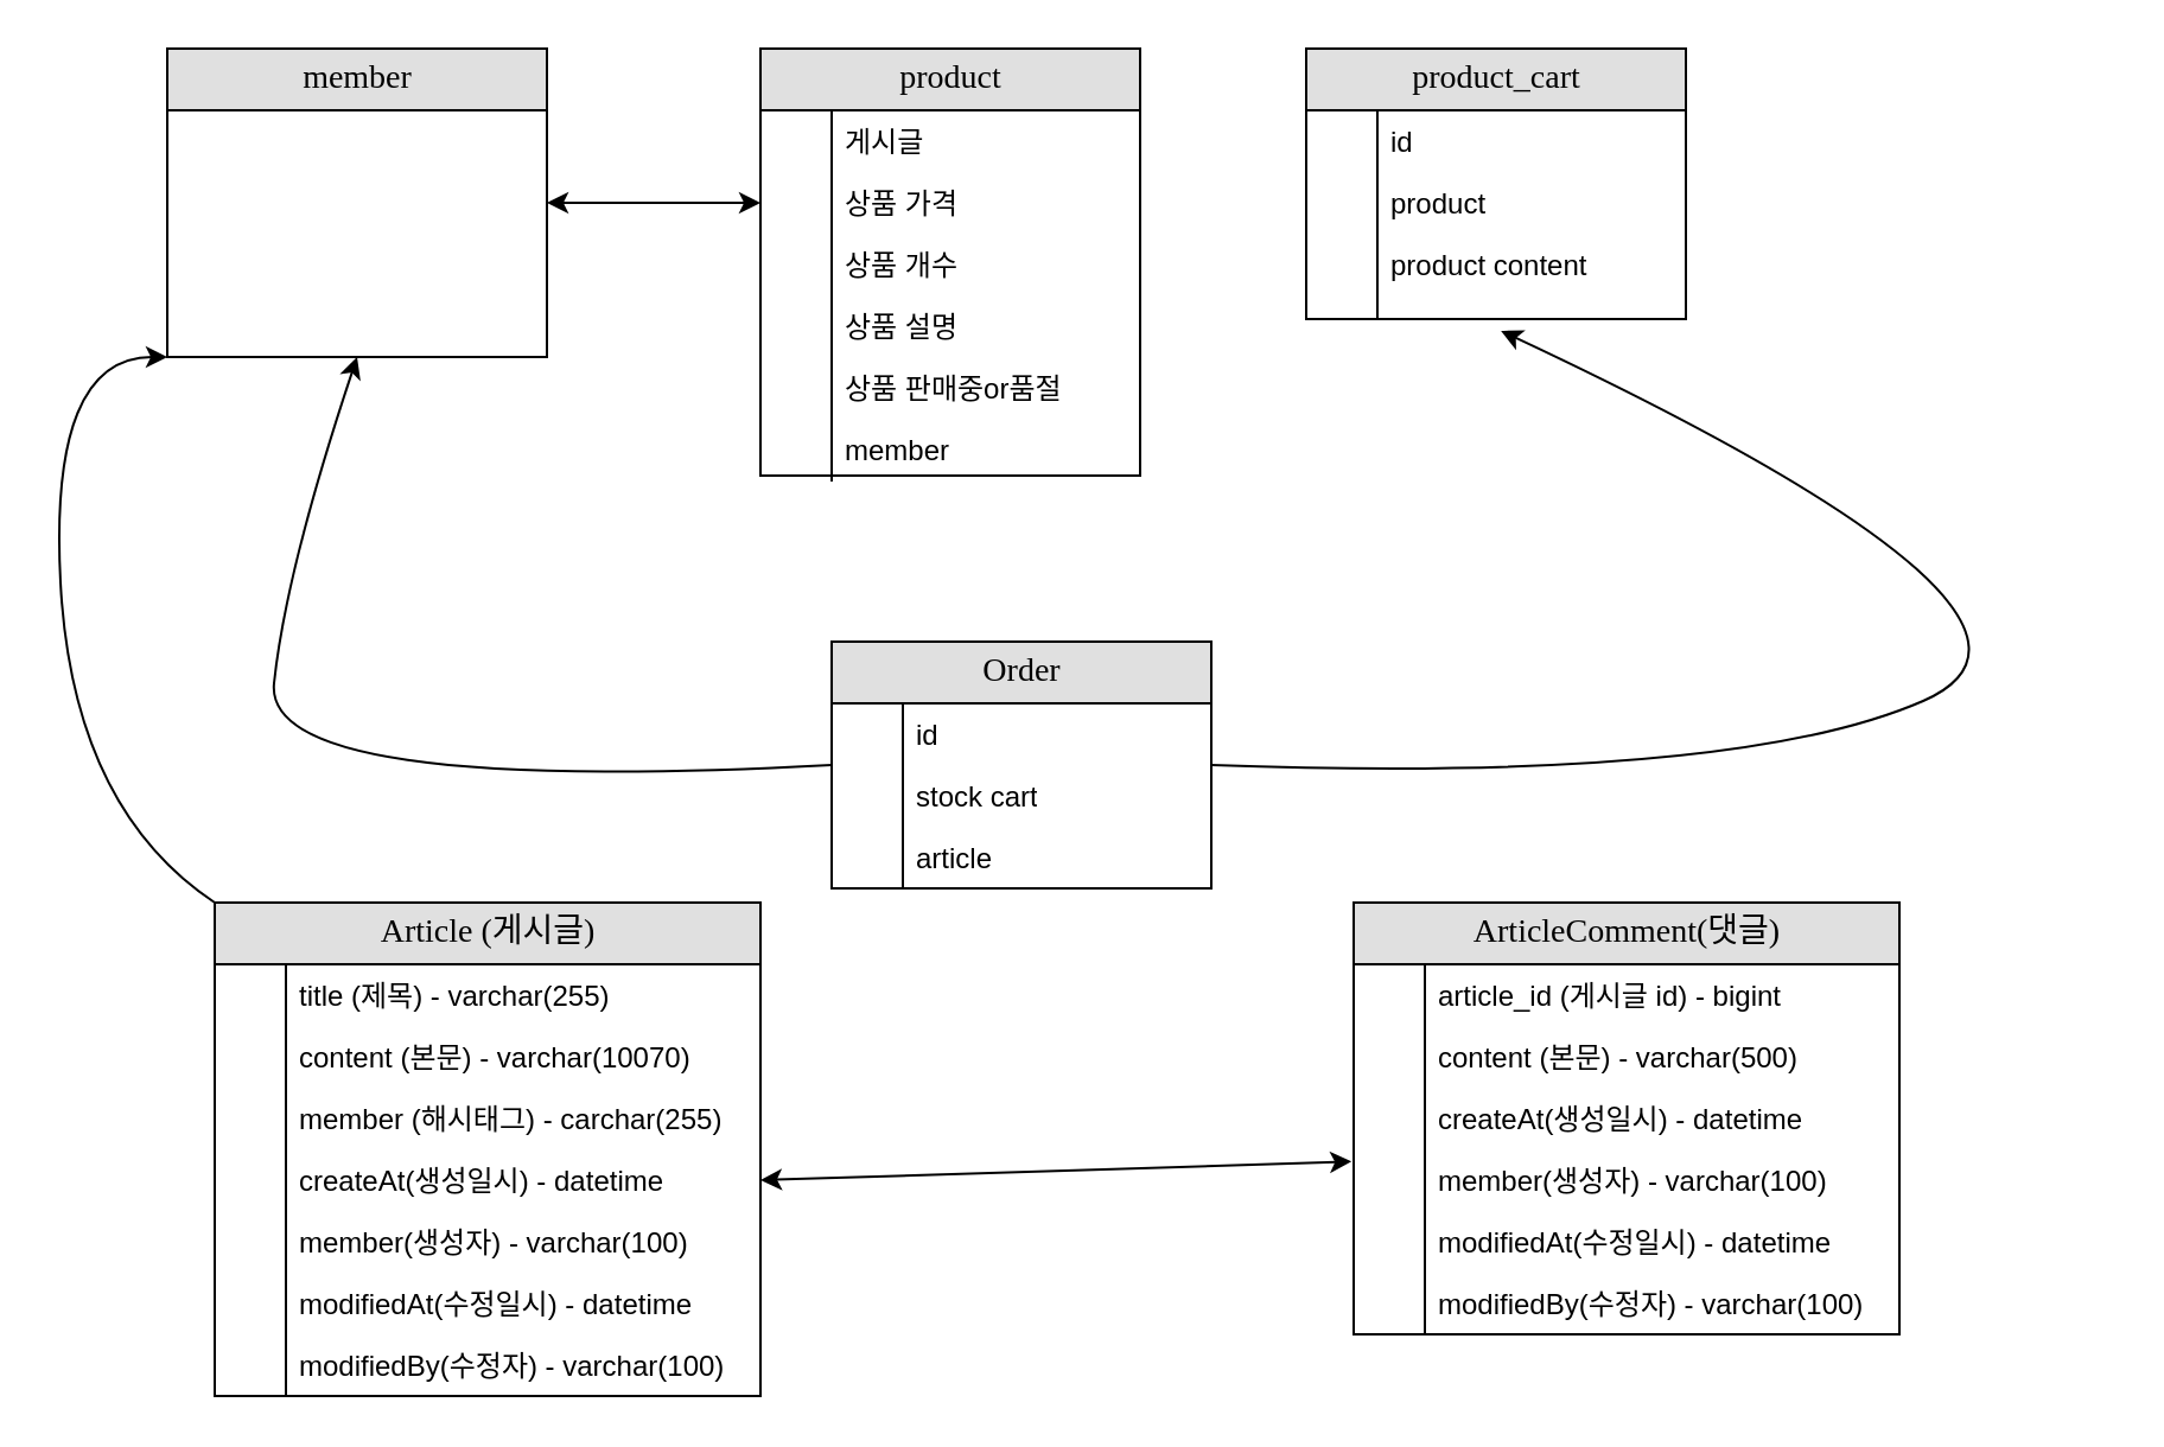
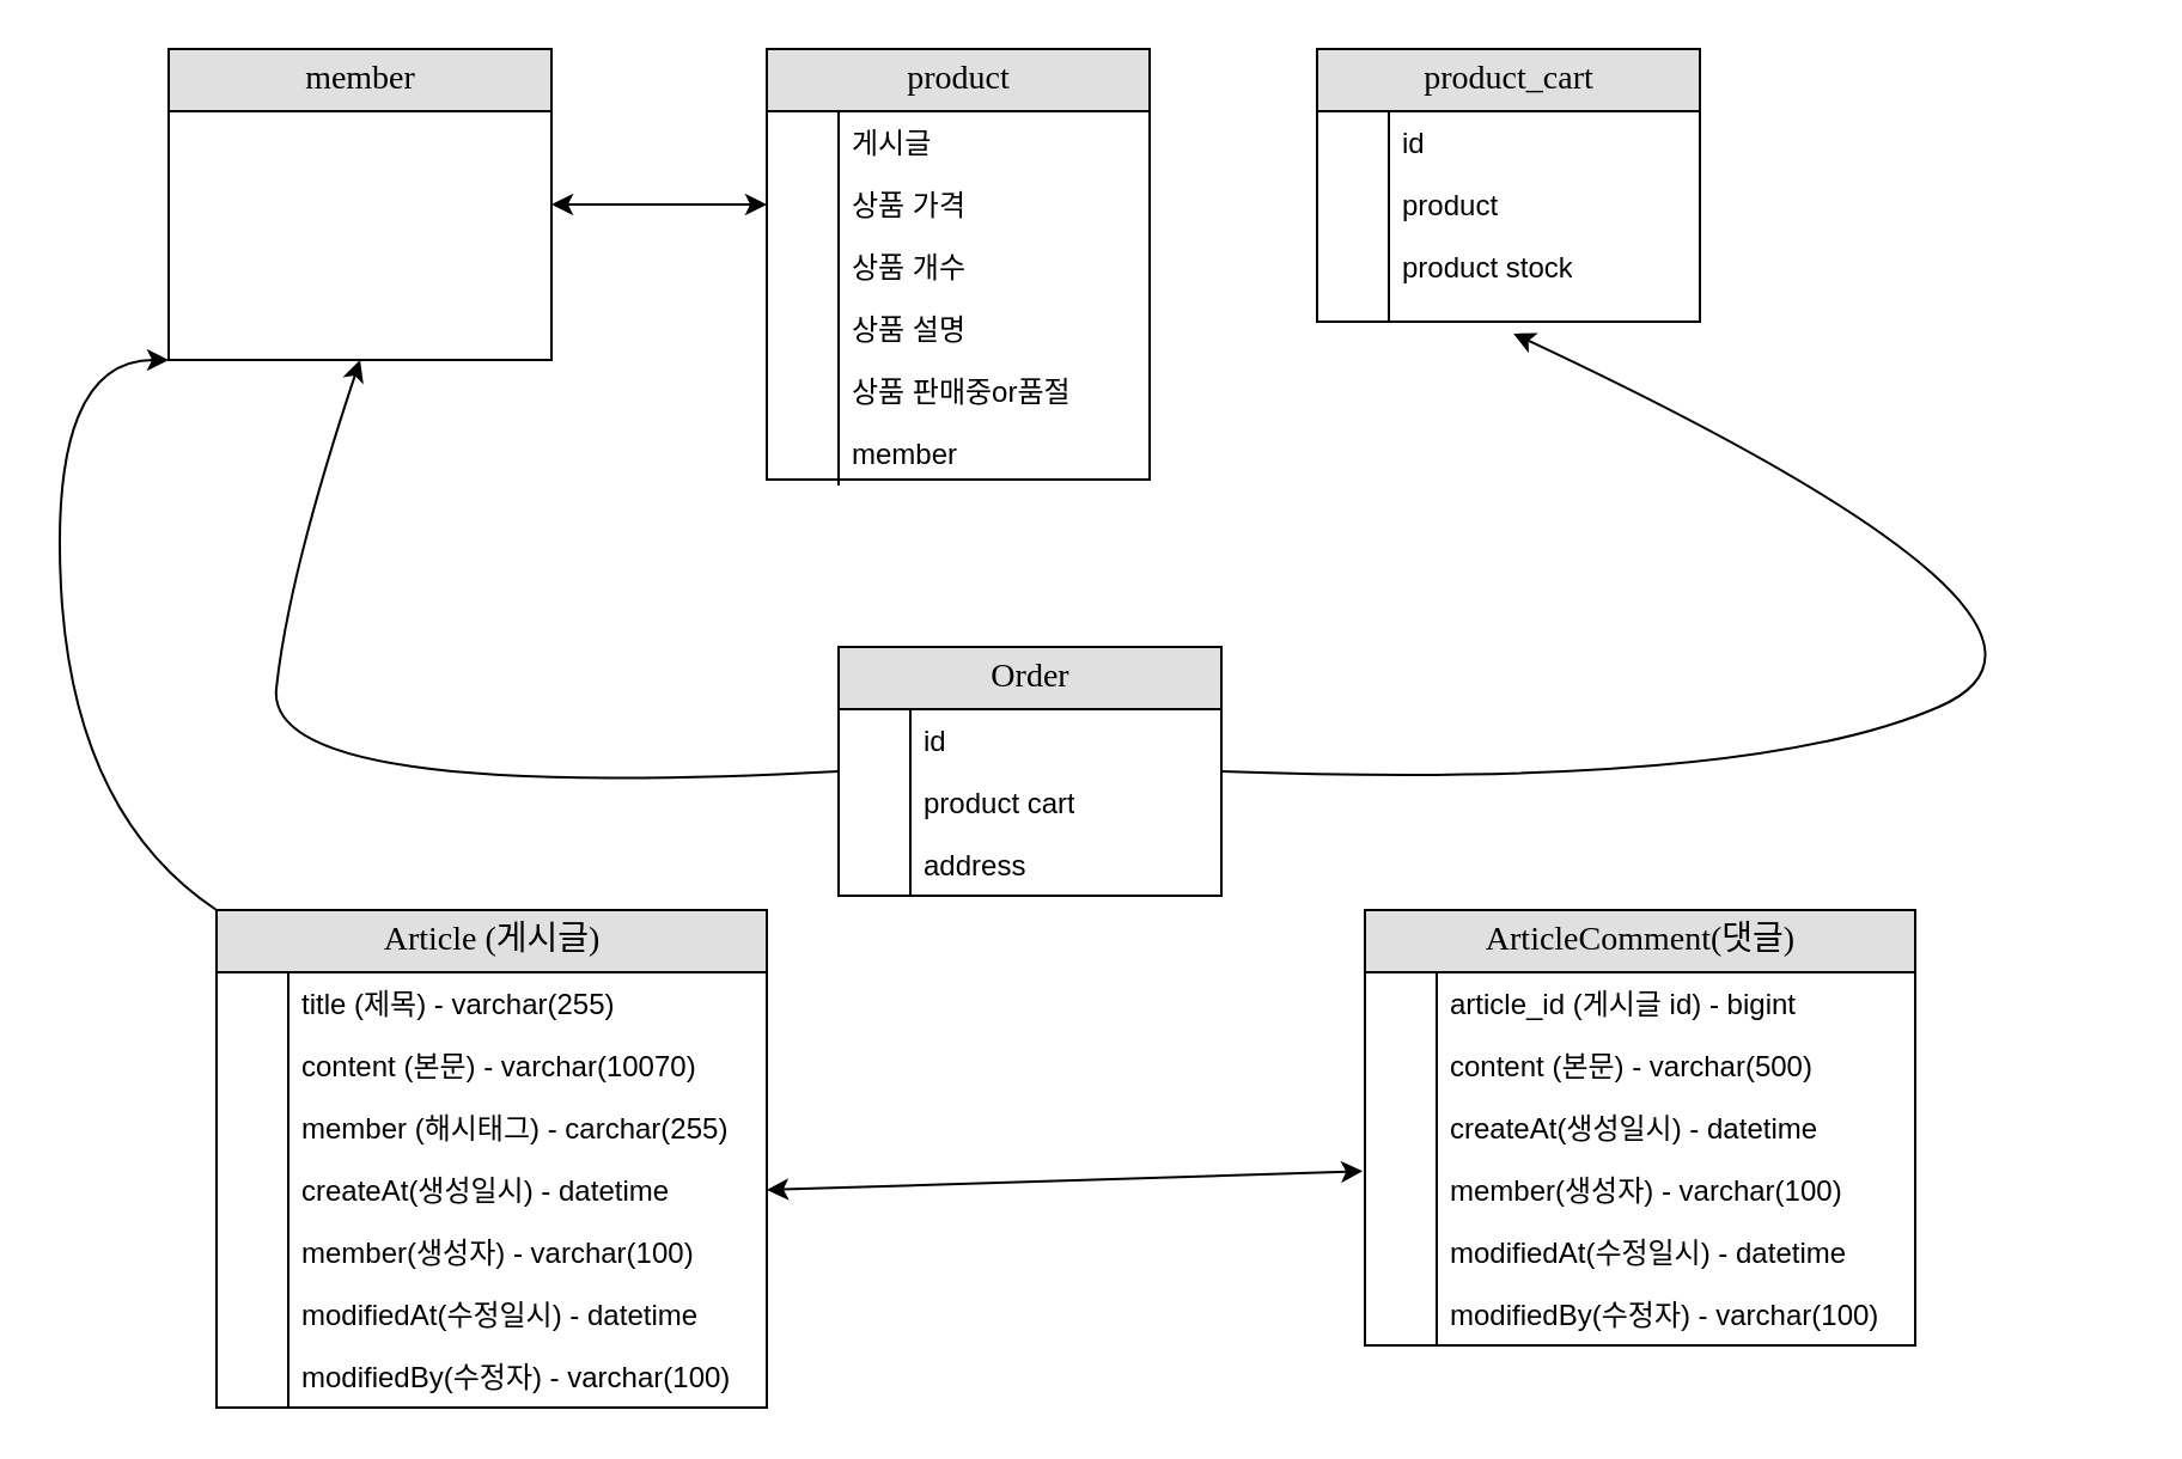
- <mxCell id="19" value="product content" style="shape=partialRectangle;top=0;left=0;right=0;bottom=0;html=1;align=left;verticalAlign=top;fillColor=none;spacingLeft=34;spacingRight=4;whiteSpace=wrap;overflow=hidden;rotatable=0;points=[[0,0.5],[1,0.5]];portConstraint=eastwest;dropTarget=0;" vertex="1" parent="14"><mxGeometry y="78" width="160" height="26" as="geometry" /></mxCell>
+ <mxCell id="19" value="product stock" style="shape=partialRectangle;top=0;left=0;right=0;bottom=0;html=1;align=left;verticalAlign=top;fillColor=none;spacingLeft=34;spacingRight=4;whiteSpace=wrap;overflow=hidden;rotatable=0;points=[[0,0.5],[1,0.5]];portConstraint=eastwest;dropTarget=0;" vertex="1" parent="14"><mxGeometry y="78" width="160" height="26" as="geometry" /></mxCell>
- <mxCell id="29" value="stock cart" style="shape=partialRectangle;top=0;left=0;right=0;bottom=0;html=1;align=left;verticalAlign=top;fillColor=none;spacingLeft=34;spacingRight=4;whiteSpace=wrap;overflow=hidden;rotatable=0;points=[[0,0.5],[1,0.5]];portConstraint=eastwest;dropTarget=0;" vertex="1" parent="26"><mxGeometry y="52" width="160" height="26" as="geometry" /></mxCell>
+ <mxCell id="29" value="product cart" style="shape=partialRectangle;top=0;left=0;right=0;bottom=0;html=1;align=left;verticalAlign=top;fillColor=none;spacingLeft=34;spacingRight=4;whiteSpace=wrap;overflow=hidden;rotatable=0;points=[[0,0.5],[1,0.5]];portConstraint=eastwest;dropTarget=0;" vertex="1" parent="26"><mxGeometry y="52" width="160" height="26" as="geometry" /></mxCell>
- <mxCell id="31" value="article" style="shape=partialRectangle;top=0;left=0;right=0;bottom=0;html=1;align=left;verticalAlign=top;fillColor=none;spacingLeft=34;spacingRight=4;whiteSpace=wrap;overflow=hidden;rotatable=0;points=[[0,0.5],[1,0.5]];portConstraint=eastwest;dropTarget=0;" vertex="1" parent="26"><mxGeometry y="78" width="160" height="26" as="geometry" /></mxCell>
+ <mxCell id="31" value="address" style="shape=partialRectangle;top=0;left=0;right=0;bottom=0;html=1;align=left;verticalAlign=top;fillColor=none;spacingLeft=34;spacingRight=4;whiteSpace=wrap;overflow=hidden;rotatable=0;points=[[0,0.5],[1,0.5]];portConstraint=eastwest;dropTarget=0;" vertex="1" parent="26"><mxGeometry y="78" width="160" height="26" as="geometry" /></mxCell>
